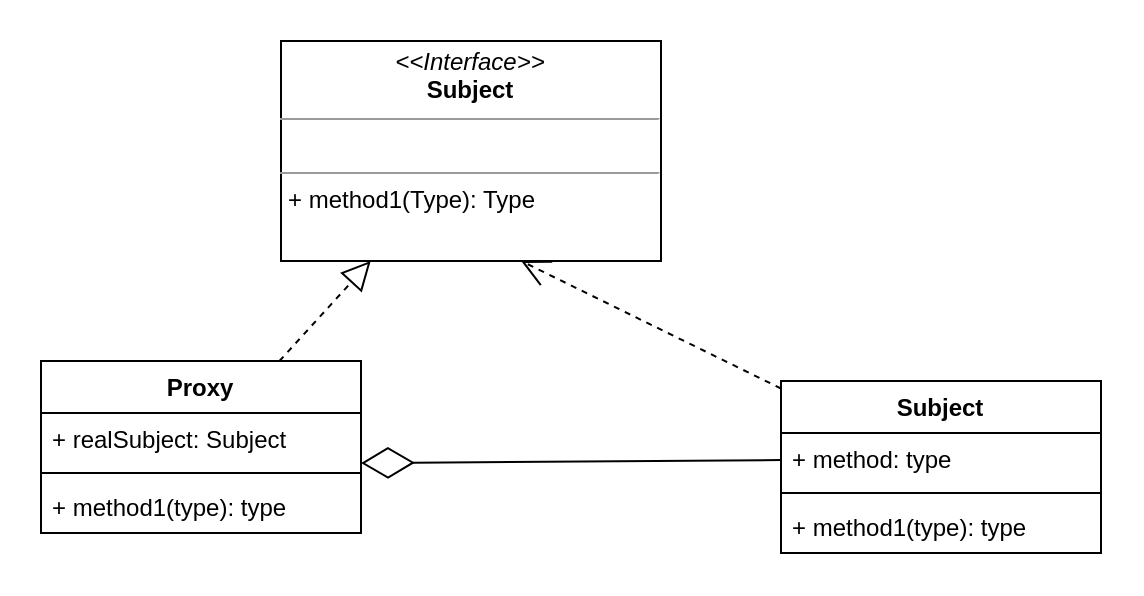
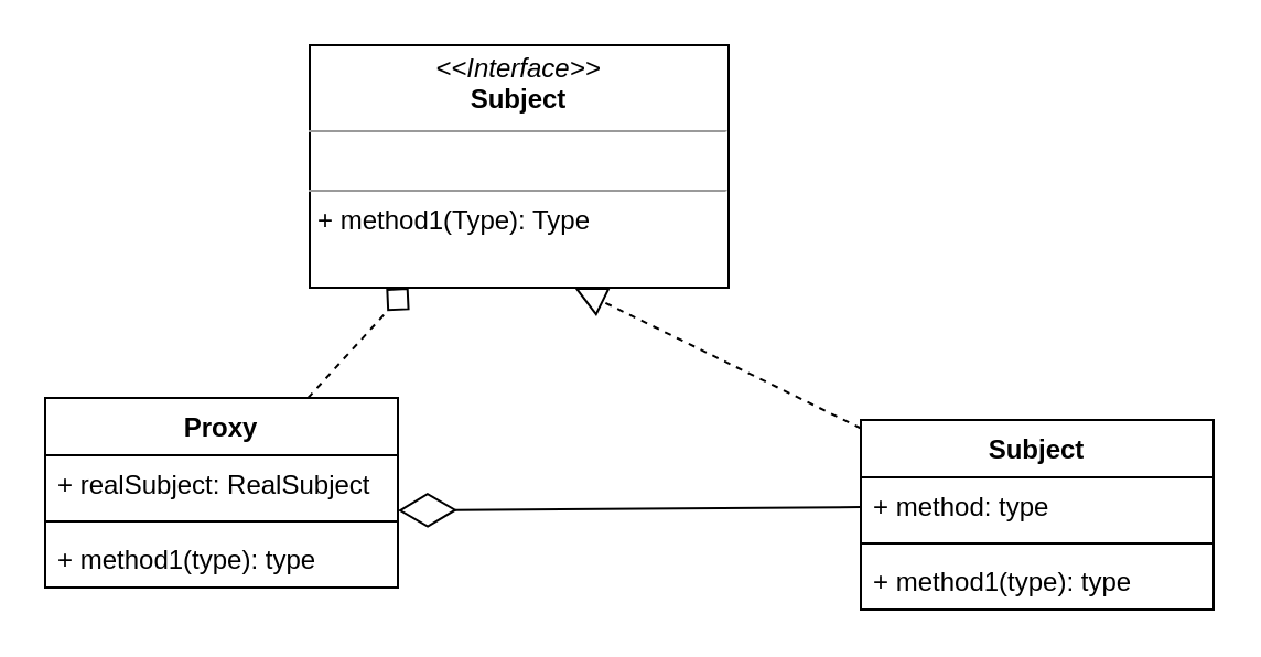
- <mxCell id="12" value="" style="endArrow=open;dashed=1;endFill=0;endSize=12;html=1;entryX=0.632;entryY=1;entryDx=0;entryDy=0;entryPerimeter=0;" edge="1" parent="1" source="7" target="2"><mxGeometry width="160" relative="1" as="geometry"><mxPoint x="20" y="310" as="sourcePoint" /><mxPoint x="180" y="310" as="targetPoint" /></mxGeometry></mxCell>
+ <mxCell id="12" value="" style="endArrow=block;dashed=1;endFill=0;endSize=12;html=1;entryX=0.632;entryY=1;entryDx=0;entryDy=0;entryPerimeter=0;" edge="1" parent="1" source="7" target="2"><mxGeometry width="160" relative="1" as="geometry"><mxPoint x="20" y="310" as="sourcePoint" /><mxPoint x="180" y="310" as="targetPoint" /></mxGeometry></mxCell>
- <mxCell id="11" value="" style="endArrow=block;dashed=1;endFill=0;endSize=12;html=1;" edge="1" parent="1" source="3" target="2"><mxGeometry width="160" relative="1" as="geometry"><mxPoint x="10" y="300" as="sourcePoint" /><mxPoint x="170" y="300" as="targetPoint" /></mxGeometry></mxCell>
+ <mxCell id="11" value="" style="endArrow=diamond;dashed=1;endFill=0;endSize=12;html=1;" edge="1" parent="1" source="3" target="2"><mxGeometry width="160" relative="1" as="geometry"><mxPoint x="10" y="300" as="sourcePoint" /><mxPoint x="170" y="300" as="targetPoint" /></mxGeometry></mxCell>
- <mxCell id="4" value="+ realSubject: Subject" style="text;strokeColor=none;fillColor=none;align=left;verticalAlign=top;spacingLeft=4;spacingRight=4;overflow=hidden;rotatable=0;points=[[0,0.5],[1,0.5]];portConstraint=eastwest;" vertex="1" parent="3"><mxGeometry y="26" width="160" height="26" as="geometry" /></mxCell>
+ <mxCell id="4" value="+ realSubject: RealSubject" style="text;strokeColor=none;fillColor=none;align=left;verticalAlign=top;spacingLeft=4;spacingRight=4;overflow=hidden;rotatable=0;points=[[0,0.5],[1,0.5]];portConstraint=eastwest;" vertex="1" parent="3"><mxGeometry y="26" width="160" height="26" as="geometry" /></mxCell>
